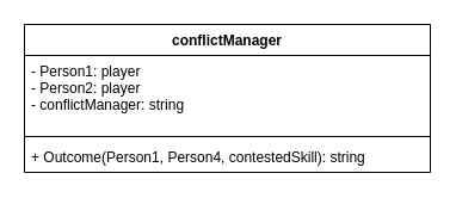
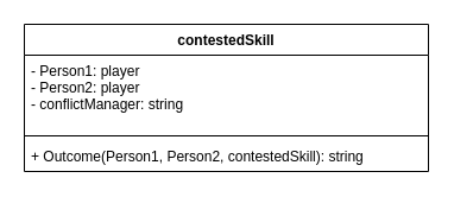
- <mxCell id="2" value="conflictManager" style="swimlane;fontStyle=1;align=center;verticalAlign=top;childLayout=stackLayout;horizontal=1;startSize=26;horizontalStack=0;resizeParent=1;resizeParentMax=0;resizeLast=0;collapsible=1;marginBottom=0;" vertex="1" parent="1"><mxGeometry x="20" y="20" width="340" height="124" as="geometry" /></mxCell>
+ <mxCell id="2" value="contestedSkill" style="swimlane;fontStyle=1;align=center;verticalAlign=top;childLayout=stackLayout;horizontal=1;startSize=26;horizontalStack=0;resizeParent=1;resizeParentMax=0;resizeLast=0;collapsible=1;marginBottom=0;" vertex="1" parent="1"><mxGeometry x="20" y="20" width="340" height="124" as="geometry" /></mxCell>
- <mxCell id="5" value="+ Outcome(Person1, Person4, contestedSkill): string" style="text;strokeColor=none;fillColor=none;align=left;verticalAlign=top;spacingLeft=4;spacingRight=4;overflow=hidden;rotatable=0;points=[[0,0.5],[1,0.5]];portConstraint=eastwest;" vertex="1" parent="2"><mxGeometry y="98" width="340" height="26" as="geometry" /></mxCell>
+ <mxCell id="5" value="+ Outcome(Person1, Person2, contestedSkill): string" style="text;strokeColor=none;fillColor=none;align=left;verticalAlign=top;spacingLeft=4;spacingRight=4;overflow=hidden;rotatable=0;points=[[0,0.5],[1,0.5]];portConstraint=eastwest;" vertex="1" parent="2"><mxGeometry y="98" width="340" height="26" as="geometry" /></mxCell>
